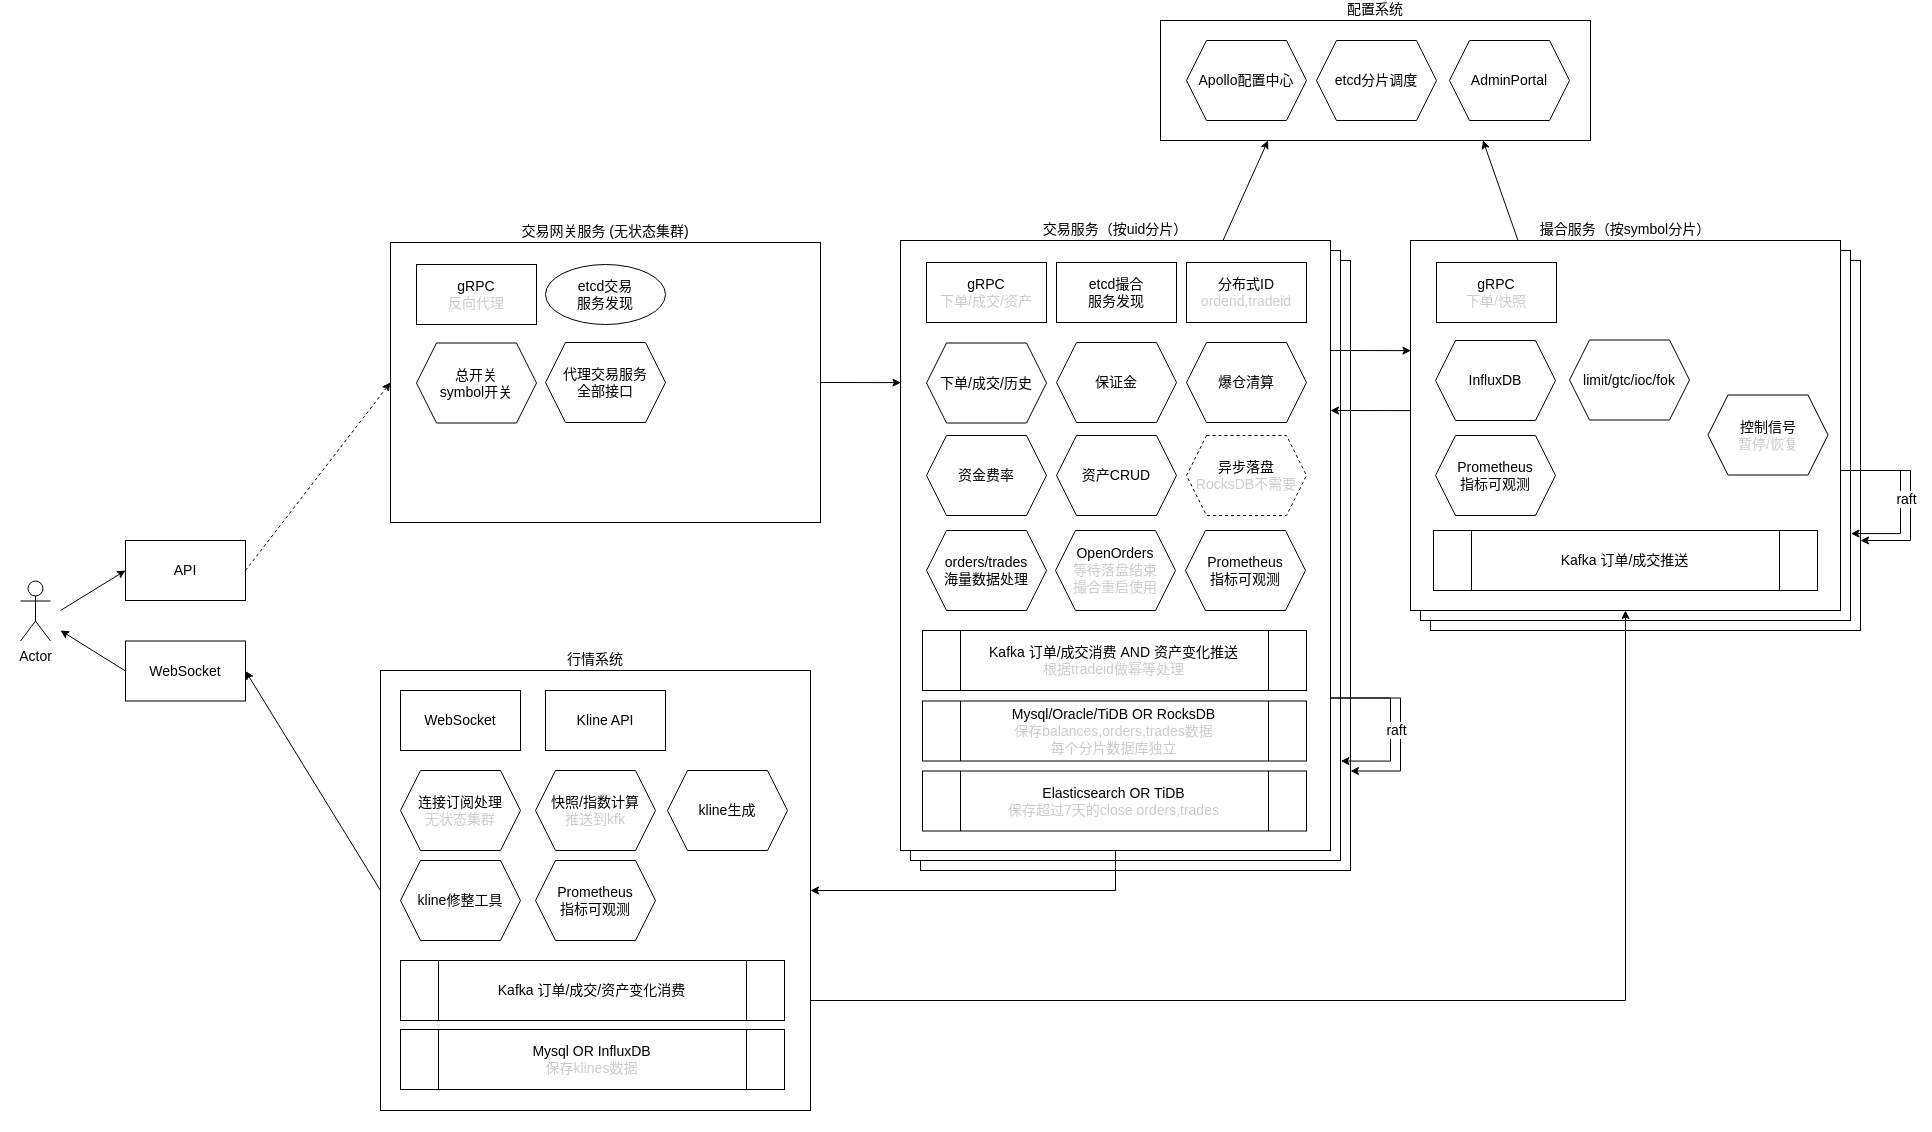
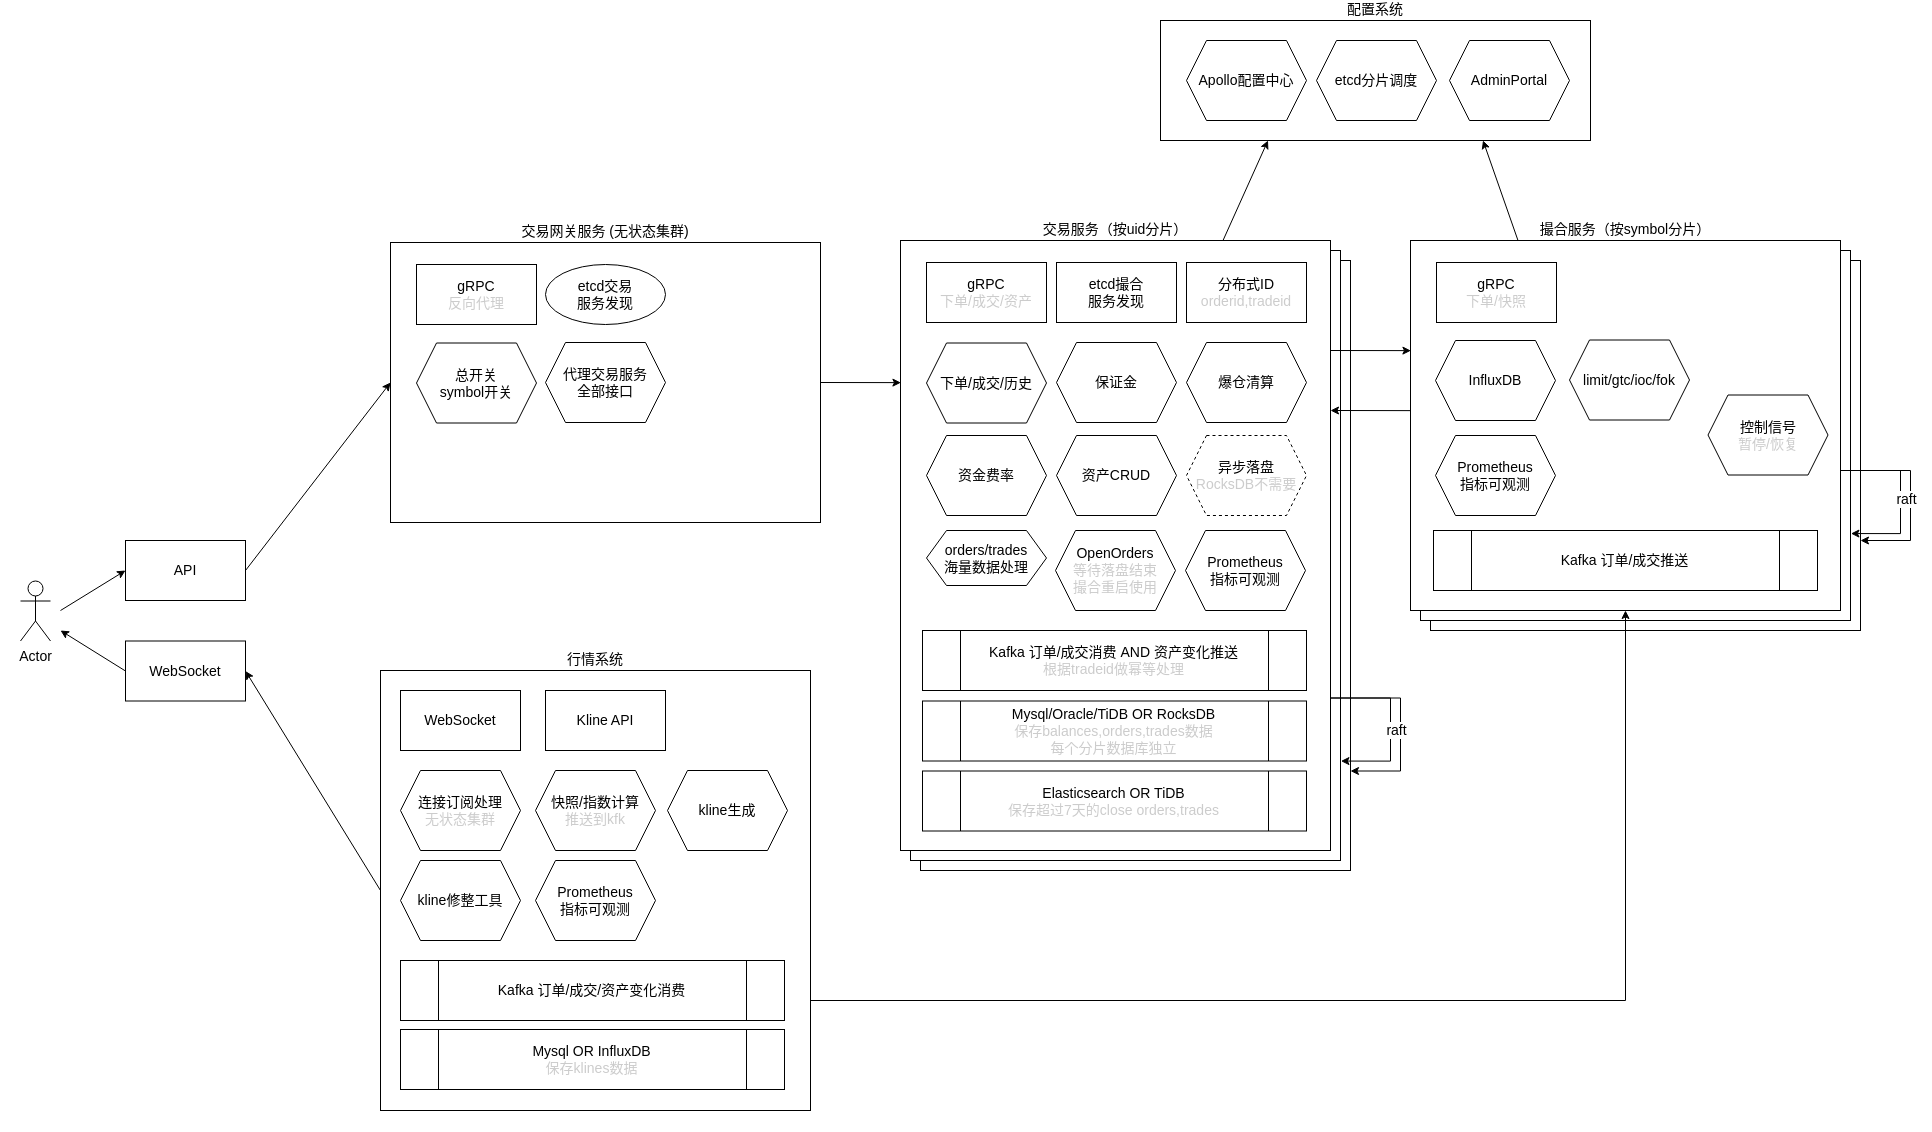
- <mxCell id="46" value="" style="endArrow=classic;html=1;rounded=0;fontSize=14;fontColor=#CCCCCC;entryX=0;entryY=0.5;entryDx=0;entryDy=0;exitX=1;exitY=0.5;exitDx=0;exitDy=0;dashed=1;" parent="1" source="8" target="18" edge="1"><mxGeometry width="50" height="50" relative="1" as="geometry"><mxPoint x="220" y="560" as="sourcePoint" /><mxPoint x="270" y="510" as="targetPoint" /></mxGeometry></mxCell>
+ <mxCell id="46" value="" style="endArrow=classic;html=1;rounded=0;fontSize=14;fontColor=#CCCCCC;entryX=0;entryY=0.5;entryDx=0;entryDy=0;exitX=1;exitY=0.5;exitDx=0;exitDy=0;" parent="1" source="8" target="18" edge="1"><mxGeometry width="50" height="50" relative="1" as="geometry"><mxPoint x="220" y="560" as="sourcePoint" /><mxPoint x="270" y="510" as="targetPoint" /></mxGeometry></mxCell>
- <mxCell id="41" value="orders/trades&lt;br&gt;海量数据处理" style="shape=hexagon;perimeter=hexagonPerimeter2;whiteSpace=wrap;html=1;fixedSize=1;fontSize=14;" parent="1" vertex="1"><mxGeometry x="926" y="530" width="120" height="80" as="geometry" /></mxCell>
+ <mxCell id="41" value="orders/trades&lt;br&gt;海量数据处理" style="shape=hexagon;perimeter=hexagonPerimeter2;whiteSpace=wrap;html=1;fixedSize=1;fontSize=14;" parent="1" vertex="1"><mxGeometry x="926" y="530" width="120" height="55" as="geometry" /></mxCell>
- <mxCell id="30" style="edgeStyle=orthogonalEdgeStyle;rounded=0;orthogonalLoop=1;jettySize=auto;html=1;exitX=0.5;exitY=1;exitDx=0;exitDy=0;entryX=1;entryY=0.5;entryDx=0;entryDy=0;fontSize=14;fontColor=#CCCCCC;" parent="1" source="7" target="32" edge="1"><mxGeometry relative="1" as="geometry" /></mxCell>
